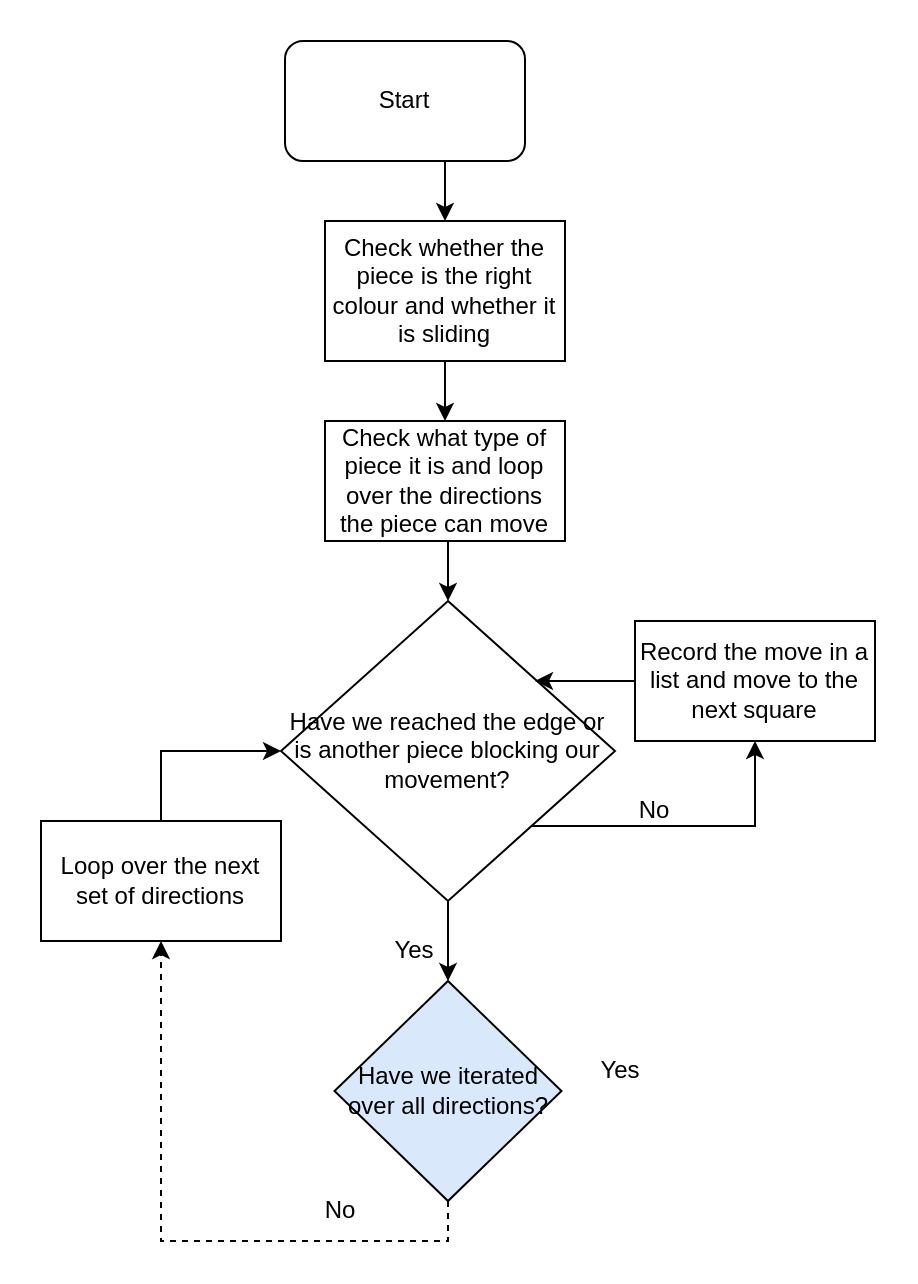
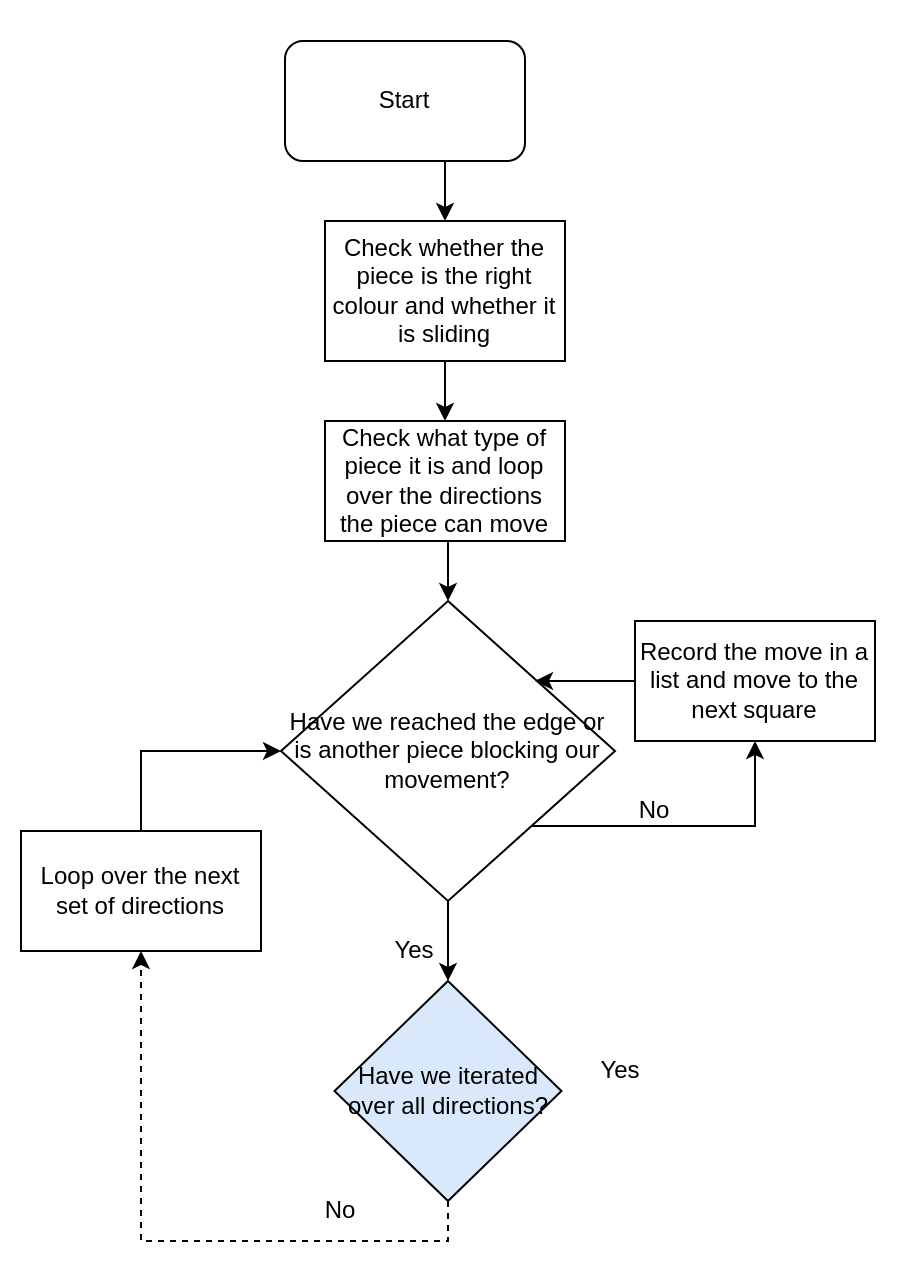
- <mxCell id="19" value="Loop over the next set of directions" style="rounded=0;whiteSpace=wrap;html=1;" vertex="1" parent="1"><mxGeometry x="20" y="410" width="120" height="60" as="geometry" /></mxCell>
+ <mxCell id="19" value="Loop over the next set of directions" style="rounded=0;whiteSpace=wrap;html=1;" vertex="1" parent="1"><mxGeometry x="10" y="415" width="120" height="60" as="geometry" /></mxCell>
